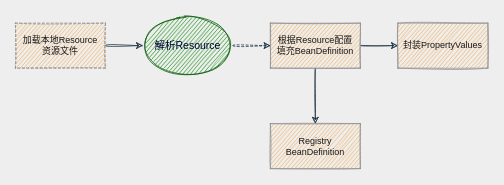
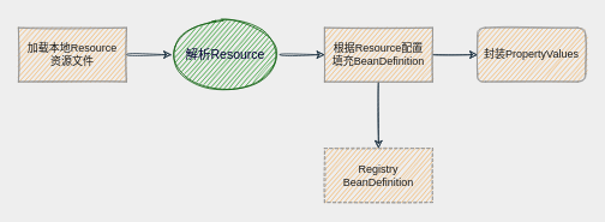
- <mxCell id="3" value="加载本地Resource&lt;br&gt;资源文件" style="rounded=0;whiteSpace=wrap;html=1;sketch=1;fontColor=#1A1A1A;strokeColor=#909090;fillColor=#F5AB50;dashed=1;" vertex="1" parent="1"><mxGeometry x="20" y="30" width="120" height="60" as="geometry" /></mxCell>
+ <mxCell id="3" value="加载本地Resource&lt;br&gt;资源文件" style="rounded=0;whiteSpace=wrap;html=1;sketch=1;fontColor=#1A1A1A;strokeColor=#909090;fillColor=#F5AB50;" vertex="1" parent="1"><mxGeometry x="20" y="30" width="120" height="60" as="geometry" /></mxCell>
- <mxCell id="4" style="edgeStyle=orthogonalEdgeStyle;curved=1;rounded=1;sketch=1;orthogonalLoop=1;jettySize=auto;html=1;exitX=1;exitY=0.5;exitDx=0;exitDy=0;fontColor=#1A1A1A;strokeColor=#182E3E;dashed=1;" edge="1" parent="1" source="5" target="8"><mxGeometry relative="1" as="geometry" /></mxCell>
+ <mxCell id="4" style="edgeStyle=orthogonalEdgeStyle;curved=1;rounded=1;sketch=1;orthogonalLoop=1;jettySize=auto;html=1;exitX=1;exitY=0.5;exitDx=0;exitDy=0;fontColor=#1A1A1A;strokeColor=#182E3E;" edge="1" parent="1" source="5" target="8"><mxGeometry relative="1" as="geometry" /></mxCell>
- <mxCell id="9" value="封装PropertyValues" style="rounded=0;whiteSpace=wrap;html=1;sketch=1;fontColor=#1A1A1A;strokeColor=#909090;fillColor=#F5AB50;" vertex="1" parent="1"><mxGeometry x="530" y="30" width="120" height="60" as="geometry" /></mxCell>
+ <mxCell id="9" value="封装PropertyValues" style="whiteSpace=wrap;html=1;sketch=1;fontColor=#1A1A1A;strokeColor=#909090;fillColor=#F5AB50;rounded=1;" vertex="1" parent="1"><mxGeometry x="530" y="30" width="120" height="60" as="geometry" /></mxCell>
- <mxCell id="10" value="Registry&lt;br&gt;BeanDefinition" style="rounded=0;whiteSpace=wrap;html=1;sketch=1;fontColor=#1A1A1A;strokeColor=#909090;fillColor=#F5AB50;" vertex="1" parent="1"><mxGeometry x="360" y="164" width="120" height="60" as="geometry" /></mxCell>
+ <mxCell id="10" value="Registry&lt;br&gt;BeanDefinition" style="rounded=0;whiteSpace=wrap;html=1;sketch=1;fontColor=#1A1A1A;strokeColor=#909090;fillColor=#F5AB50;dashed=1;" vertex="1" parent="1"><mxGeometry x="360" y="164" width="120" height="60" as="geometry" /></mxCell>
